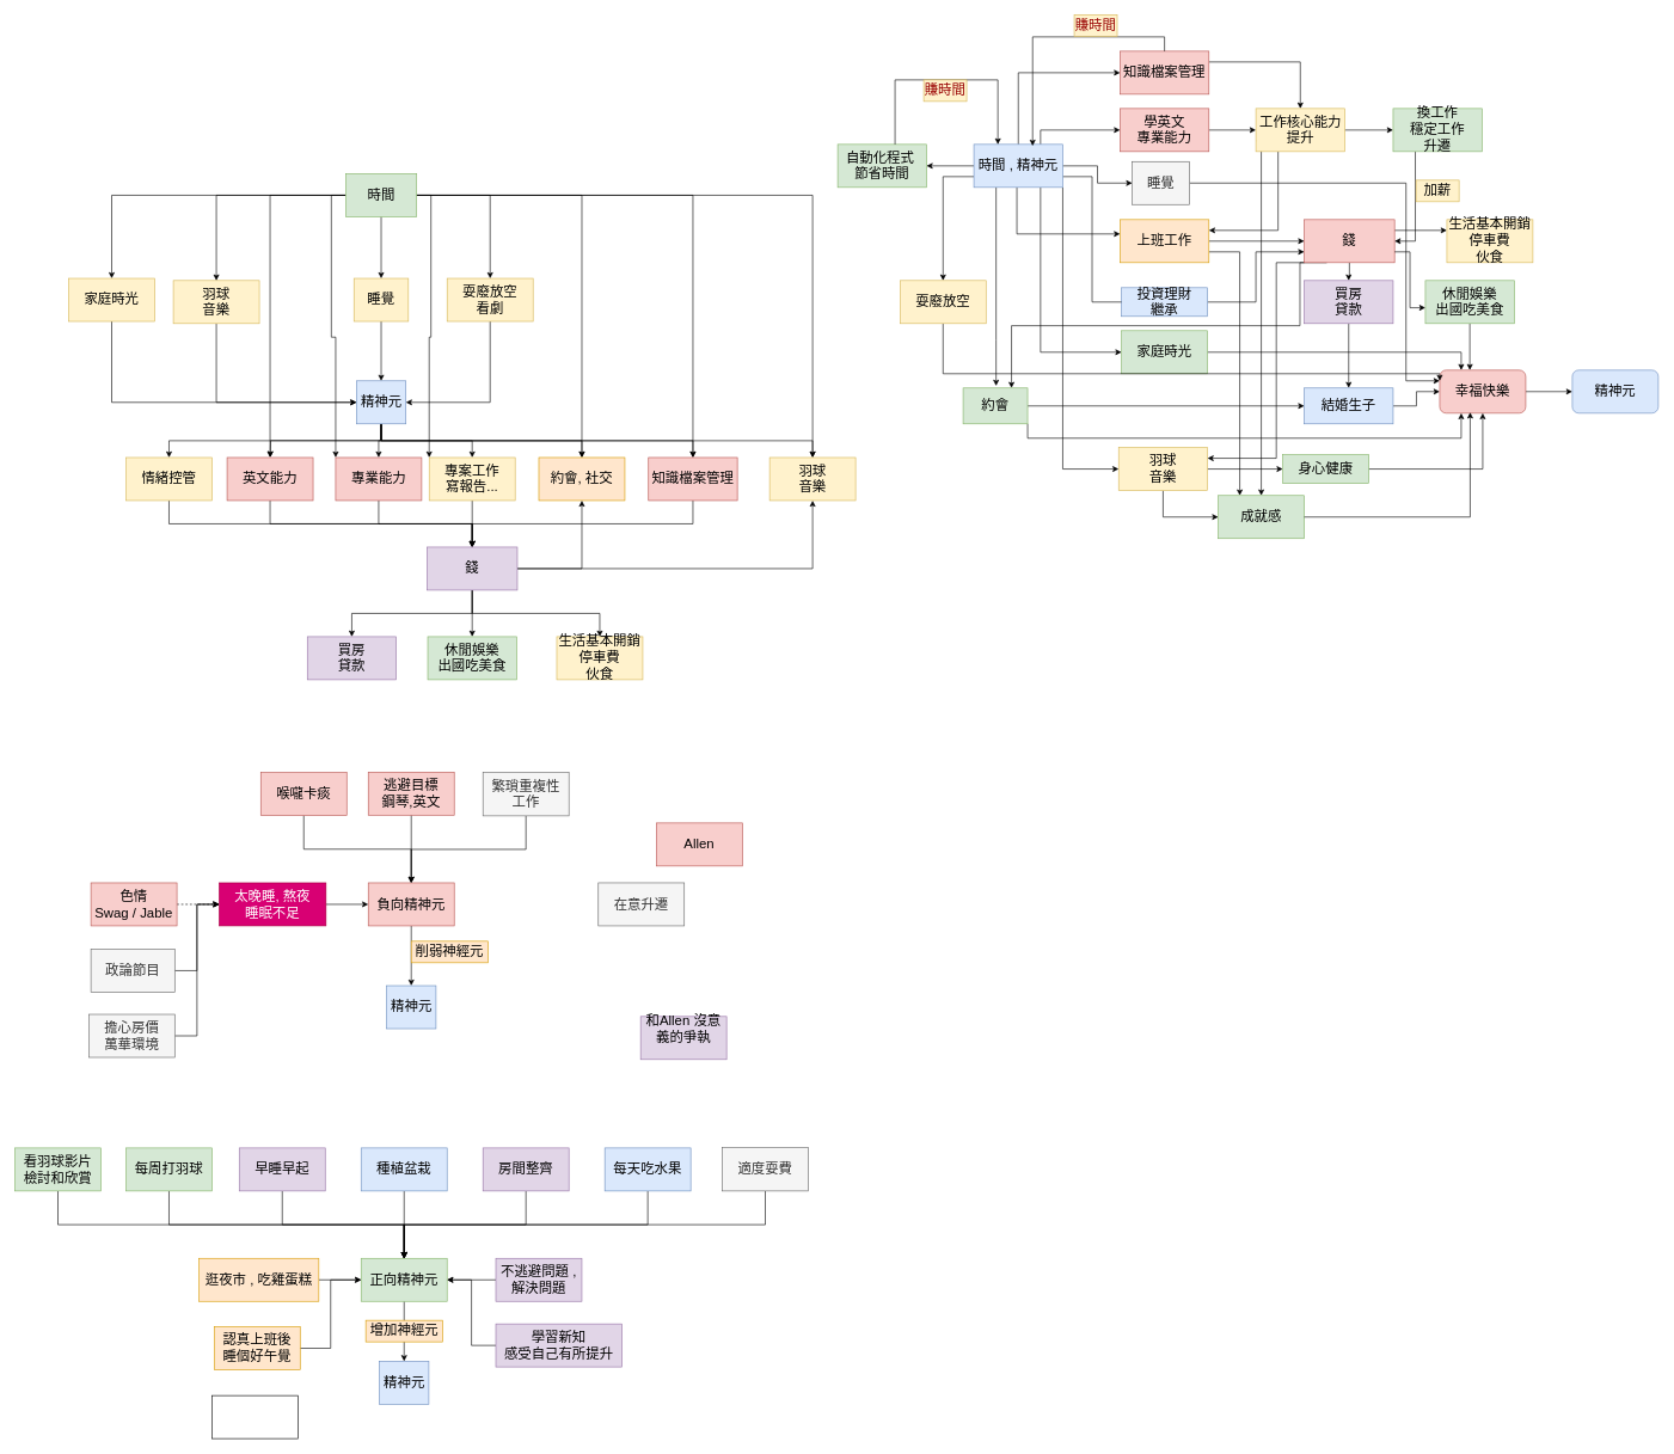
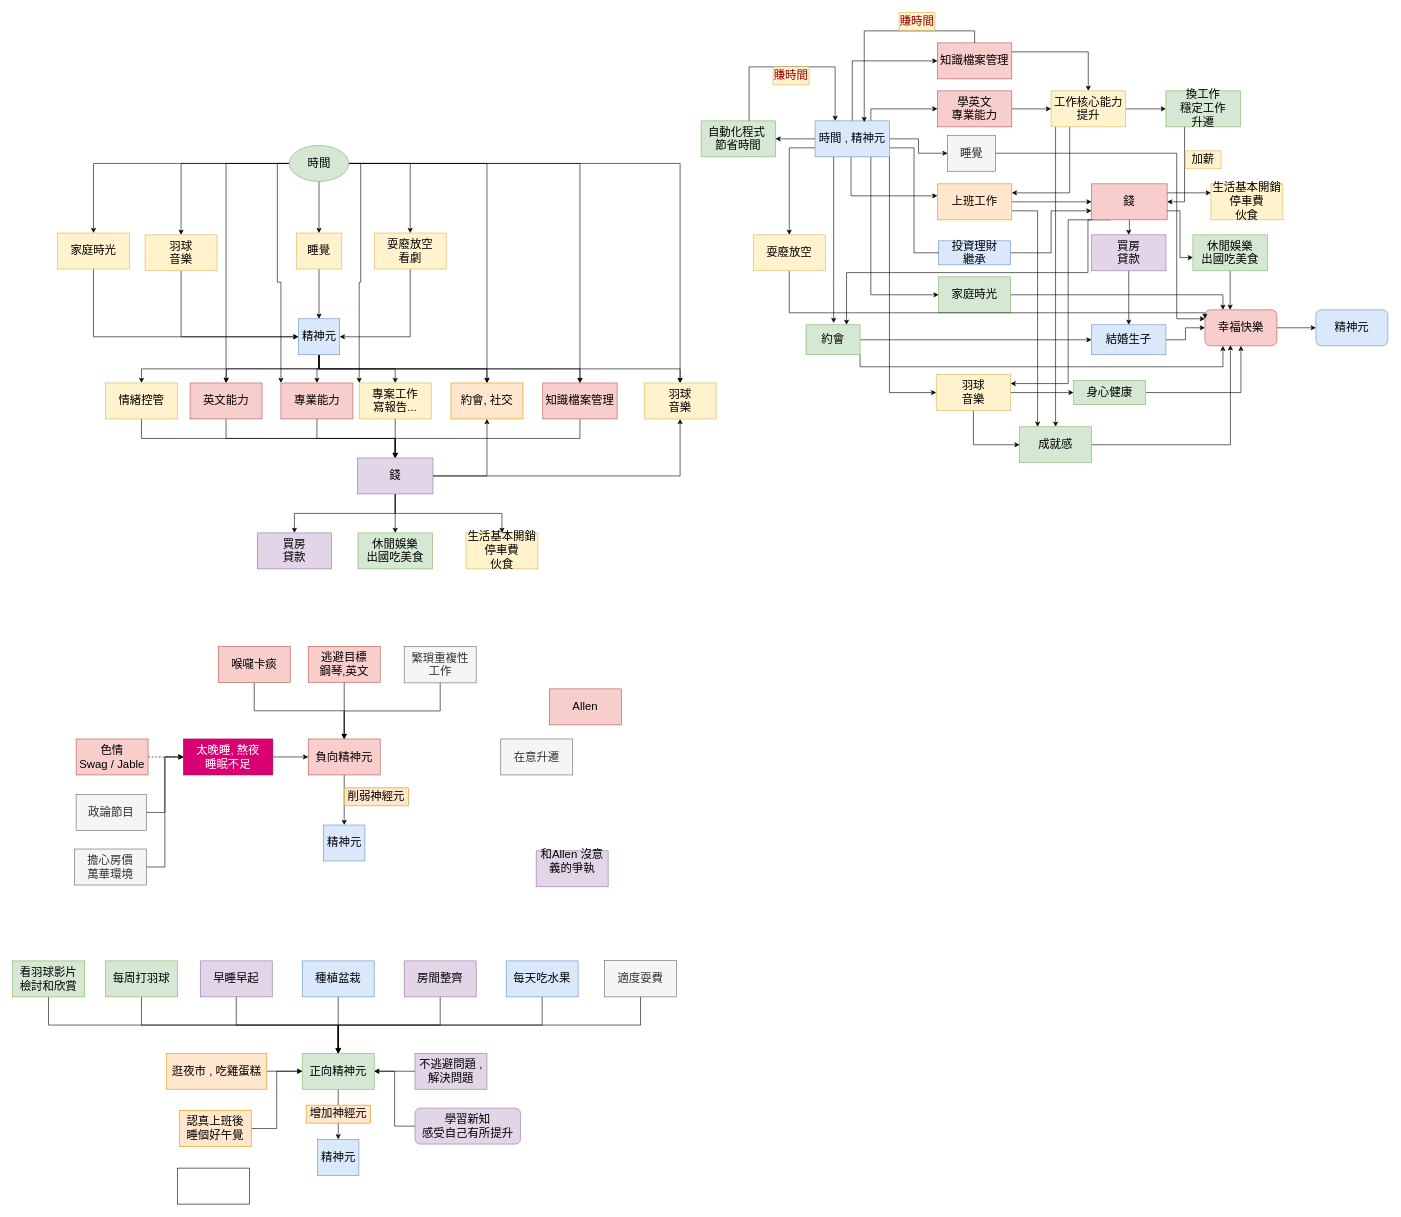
- <mxCell id="89" value="時間" style="rounded=0;whiteSpace=wrap;html=1;fontSize=19;fillColor=#d5e8d4;strokeColor=#82b366;" parent="1" vertex="1"><mxGeometry x="481.5" y="242" width="99" height="60" as="geometry" /></mxCell>
+ <mxCell id="89" value="時間" style="ellipse;whiteSpace=wrap;html=1;fontSize=19;fillColor=#d5e8d4;strokeColor=#82b366;" parent="1" vertex="1"><mxGeometry x="481.5" y="242" width="99" height="60" as="geometry" /></mxCell>
- <mxCell id="56" value="成就感" style="rounded=0;whiteSpace=wrap;html=1;fillColor=#d5e8d4;strokeColor=#82b366;fontSize=19;" parent="1" vertex="1"><mxGeometry x="1699" y="691" width="120" height="60" as="geometry" /></mxCell>
+ <mxCell id="56" value="成就感" style="rounded=0;whiteSpace=wrap;html=1;fillColor=#d5e8d4;strokeColor=#82b366;fontSize=19;" parent="1" vertex="1"><mxGeometry x="1699" y="711" width="120" height="60" as="geometry" /></mxCell>
- <mxCell id="161" value="學習新知&lt;div&gt;感受自己有所提升&lt;/div&gt;" style="rounded=0;whiteSpace=wrap;html=1;fontSize=19;fillColor=#e1d5e7;strokeColor=#9673a6;" vertex="1" parent="1"><mxGeometry x="691" y="1847" width="176" height="60" as="geometry" /></mxCell>
+ <mxCell id="161" value="學習新知&lt;div&gt;感受自己有所提升&lt;/div&gt;" style="whiteSpace=wrap;html=1;fontSize=19;fillColor=#e1d5e7;strokeColor=#9673a6;rounded=1;" vertex="1" parent="1"><mxGeometry x="691" y="1847" width="176" height="60" as="geometry" /></mxCell>
